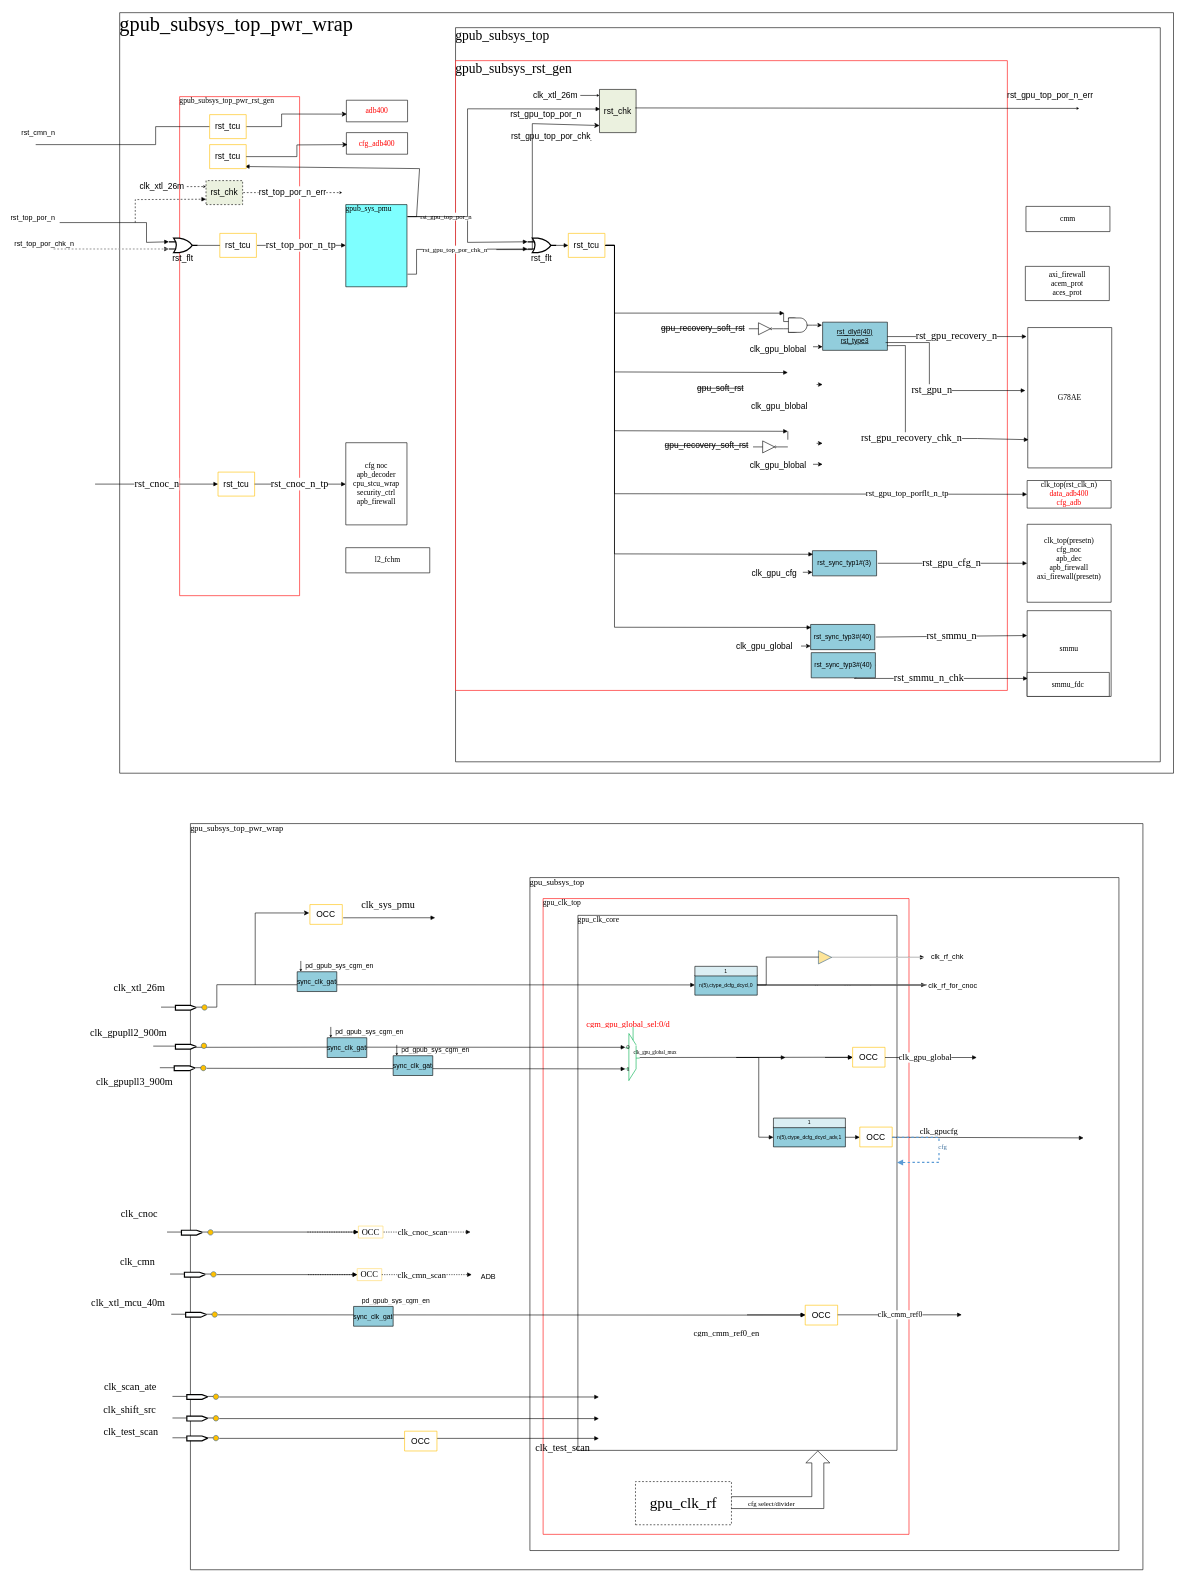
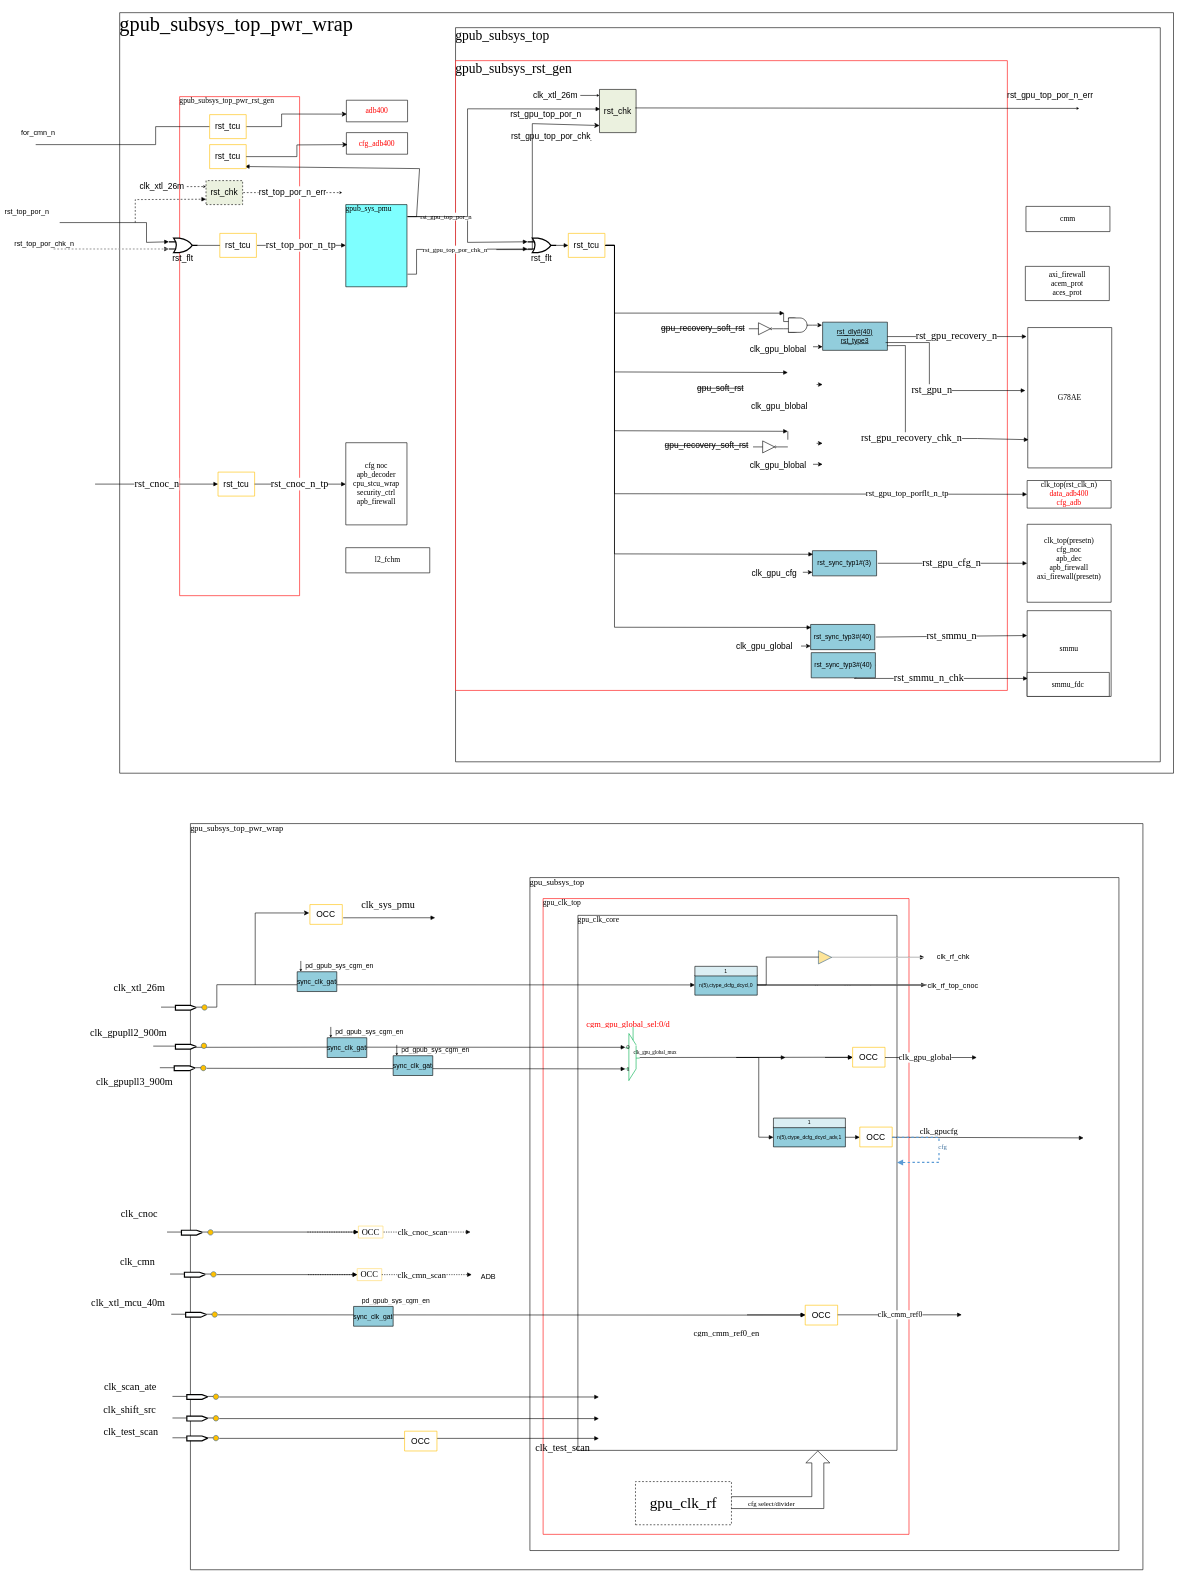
- <mxCell id="133" value="rst_cmn_n" style="text;html=1;align=center;verticalAlign=middle;whiteSpace=wrap;rounded=0;" vertex="1" parent="1"><mxGeometry x="29" y="206" width="69" height="30" as="geometry" /></mxCell>
+ <mxCell id="133" value="for_cmn_n" style="text;html=1;align=center;verticalAlign=middle;whiteSpace=wrap;rounded=0;" vertex="1" parent="1"><mxGeometry x="29" y="206" width="69" height="30" as="geometry" /></mxCell>
- <mxCell id="132" value="rst_top_por_n" style="text;html=1;align=center;verticalAlign=middle;whiteSpace=wrap;rounded=0;" vertex="1" parent="1"><mxGeometry x="20" y="348" width="69" height="30" as="geometry" /></mxCell>
+ <mxCell id="132" value="rst_top_por_n" style="text;html=1;align=center;verticalAlign=middle;whiteSpace=wrap;rounded=0;" vertex="1" parent="1"><mxGeometry x="10" y="338" width="69" height="30" as="geometry" /></mxCell>
- <mxCell id="306" value="clk_rf_chk" style="text;html=1;align=center;verticalAlign=middle;whiteSpace=wrap;rounded=0;" vertex="1" parent="1"><mxGeometry x="1549" y="1580" width="60" height="30" as="geometry" /></mxCell>
+ <mxCell id="306" value="clk_rf_chk" style="text;html=1;align=center;verticalAlign=middle;whiteSpace=wrap;rounded=0;" vertex="1" parent="1"><mxGeometry x="1559" y="1580" width="60" height="30" as="geometry" /></mxCell>
- <mxCell id="307" value="clk_rf_for_cnoc" style="text;html=1;align=center;verticalAlign=middle;whiteSpace=wrap;rounded=0;" vertex="1" parent="1"><mxGeometry x="1552" y="1628" width="73" height="30" as="geometry" /></mxCell>
+ <mxCell id="307" value="clk_rf_top_cnoc" style="text;html=1;align=center;verticalAlign=middle;whiteSpace=wrap;rounded=0;" vertex="1" parent="1"><mxGeometry x="1552" y="1628" width="73" height="30" as="geometry" /></mxCell>
